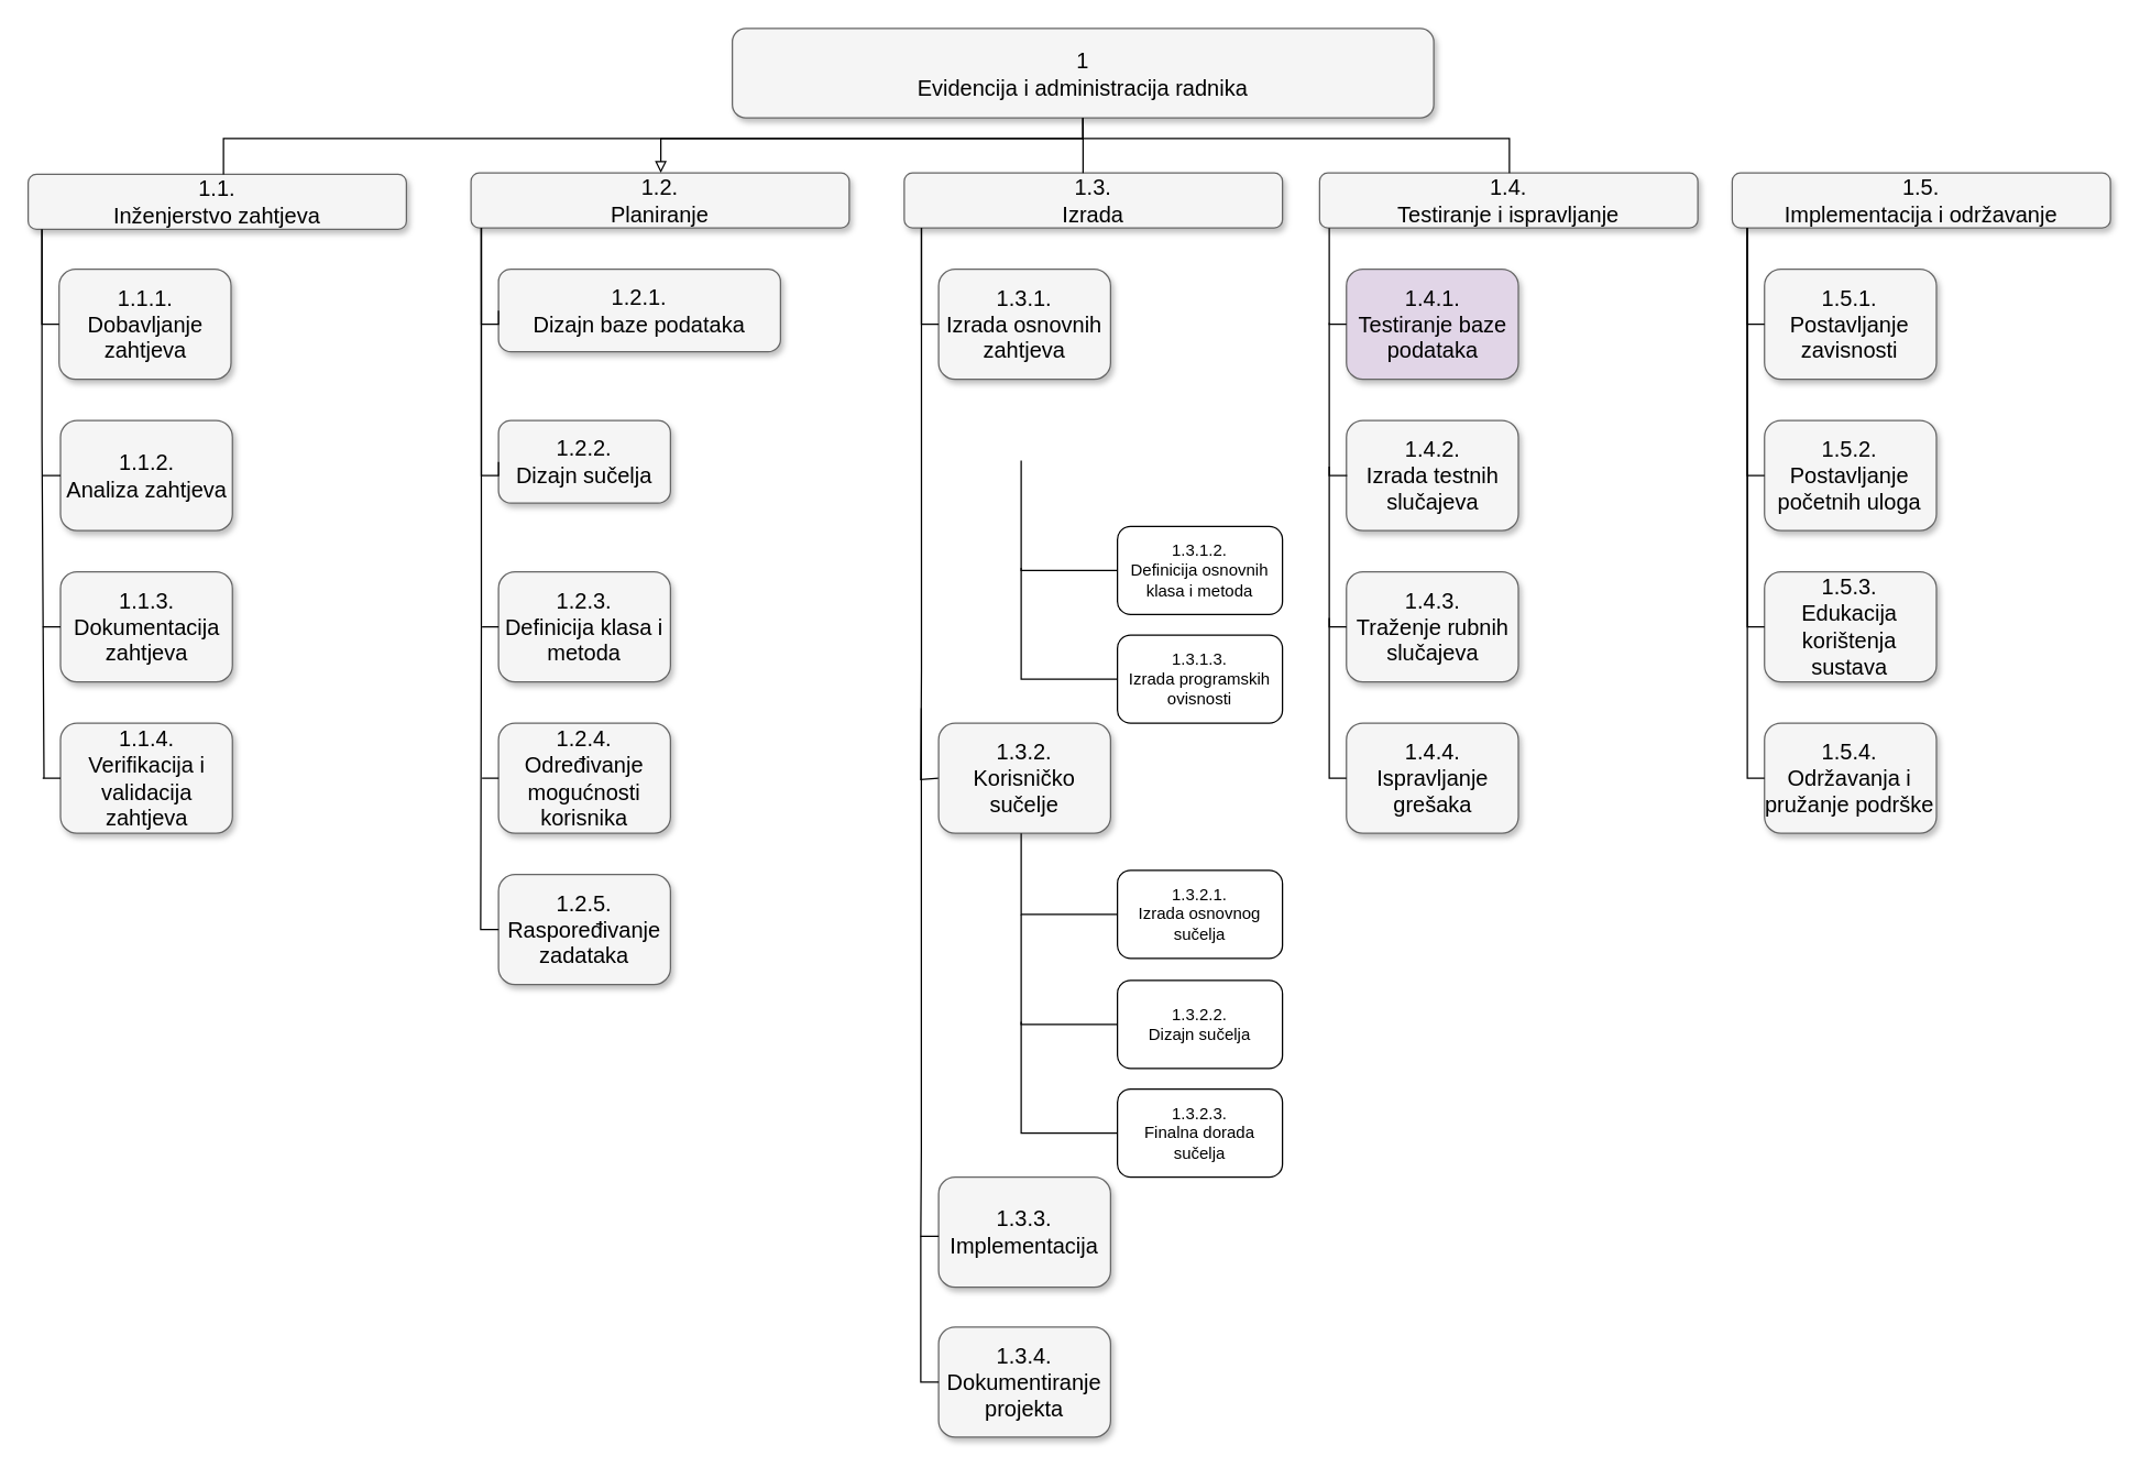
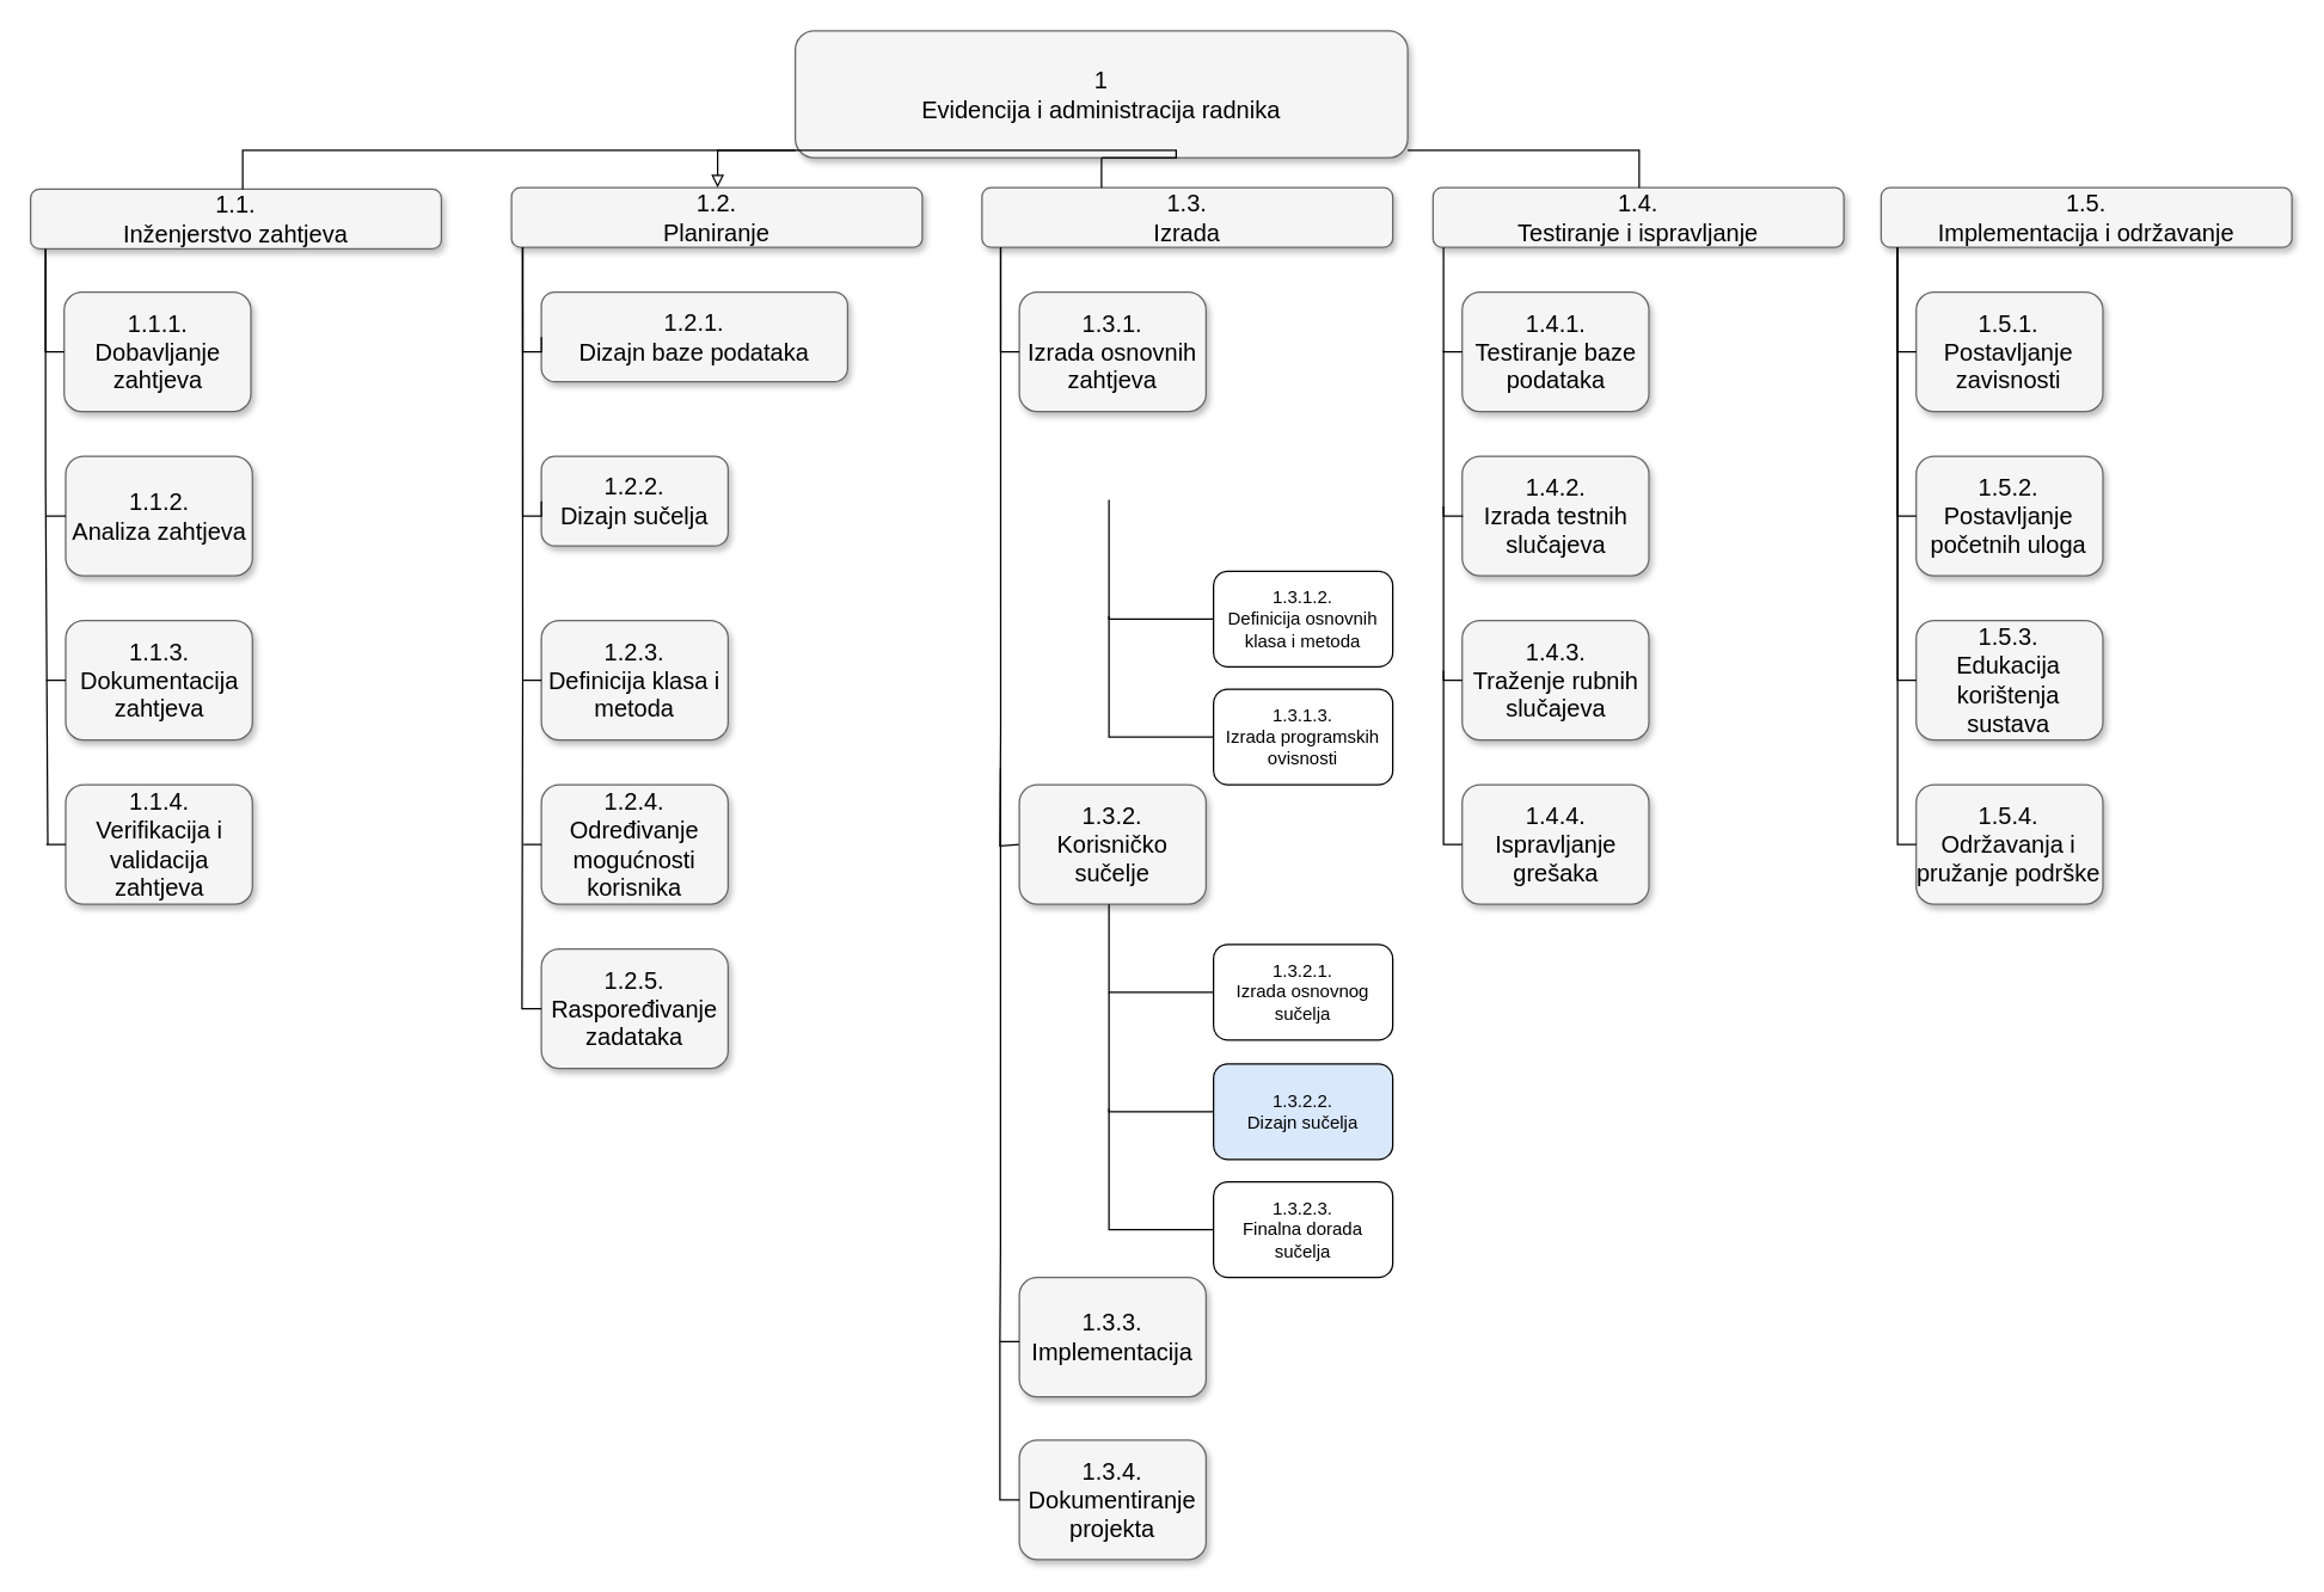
- <mxCell id="2" value="1&lt;br&gt;Evidencija i administracija radnika" style="whiteSpace=wrap;html=1;rounded=1;shadow=1;strokeWidth=1;fontSize=16;align=center;fillColor=#f5f5f5;strokeColor=#666666;" parent="1" vertex="1"><mxGeometry x="532" y="20" width="510" height="65" as="geometry" /></mxCell>
+ <mxCell id="2" value="1&lt;br&gt;Evidencija i administracija radnika" style="whiteSpace=wrap;html=1;rounded=1;shadow=1;strokeWidth=1;fontSize=16;align=center;fillColor=#f5f5f5;strokeColor=#666666;" parent="1" vertex="1"><mxGeometry x="532" y="20" width="410" height="85" as="geometry" /></mxCell>
- <mxCell id="11" value="1.4.1.&lt;br&gt;Testiranje baze podataka" style="whiteSpace=wrap;html=1;rounded=1;shadow=1;strokeWidth=1;fontSize=16;align=center;fillColor=#e1d5e7;strokeColor=#666666;" parent="1" vertex="1"><mxGeometry x="978.51" y="195" width="125" height="80" as="geometry" /></mxCell>
+ <mxCell id="11" value="1.4.1.&lt;br&gt;Testiranje baze podataka" style="whiteSpace=wrap;html=1;rounded=1;shadow=1;strokeWidth=1;fontSize=16;align=center;fillColor=#f5f5f5;strokeColor=#666666;" parent="1" vertex="1"><mxGeometry x="978.51" y="195" width="125" height="80" as="geometry" /></mxCell>
- <mxCell id="51" value="1.3.2.2.&lt;br&gt;Dizajn sučelja" style="rounded=1;whiteSpace=wrap;html=1;" vertex="1" parent="1"><mxGeometry x="812" y="712" width="120" height="64" as="geometry" /></mxCell>
+ <mxCell id="51" value="1.3.2.2.&lt;br&gt;Dizajn sučelja" style="rounded=1;whiteSpace=wrap;html=1;fillColor=#dae8fc;" vertex="1" parent="1"><mxGeometry x="812" y="712" width="120" height="64" as="geometry" /></mxCell>
